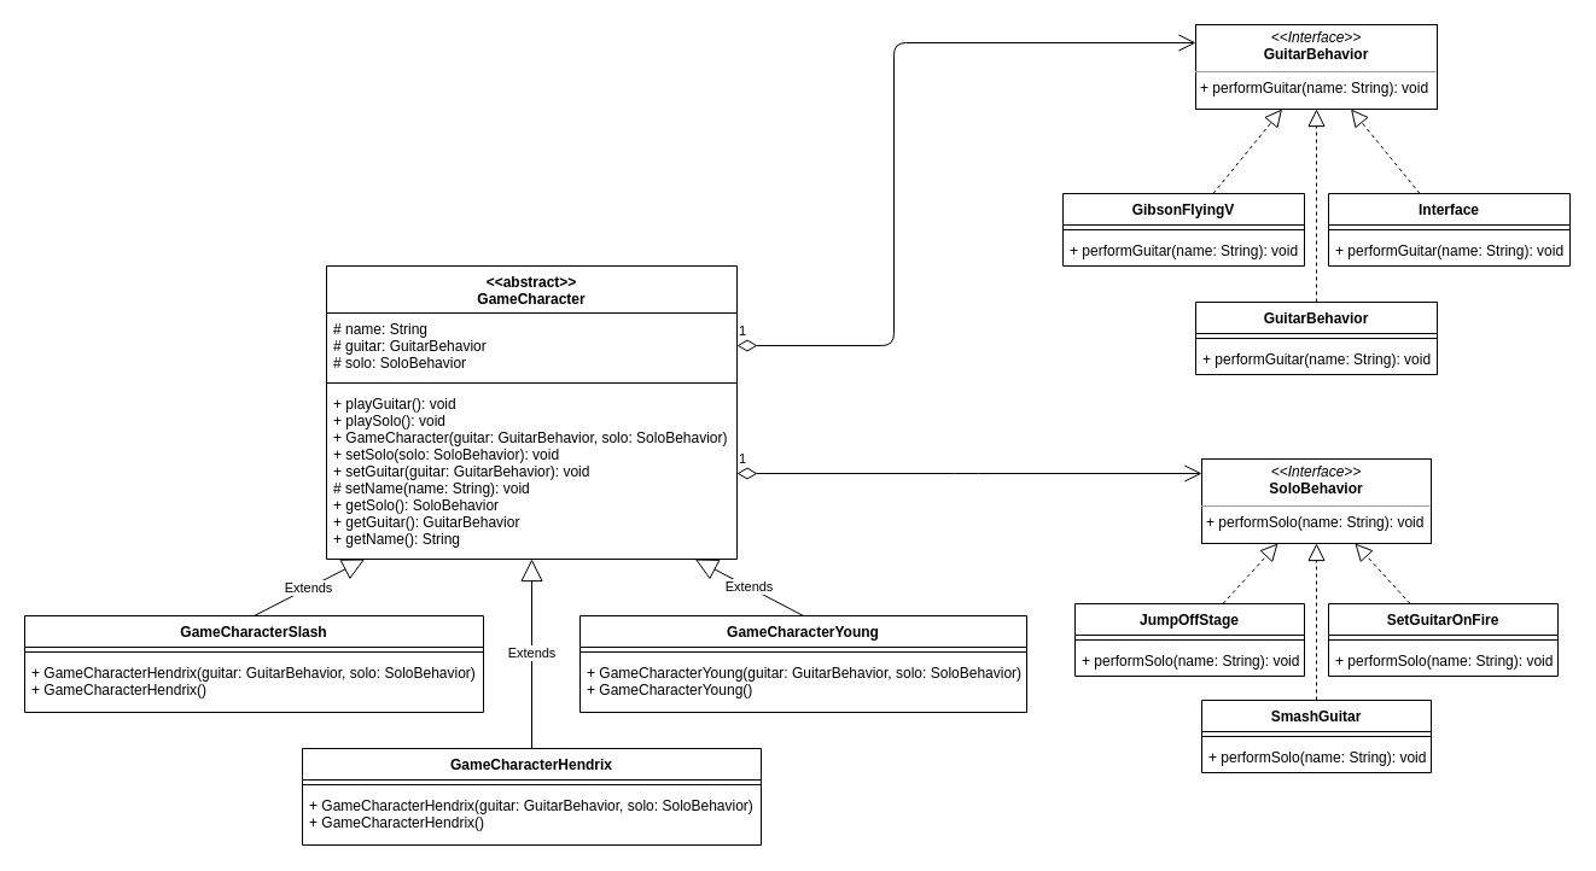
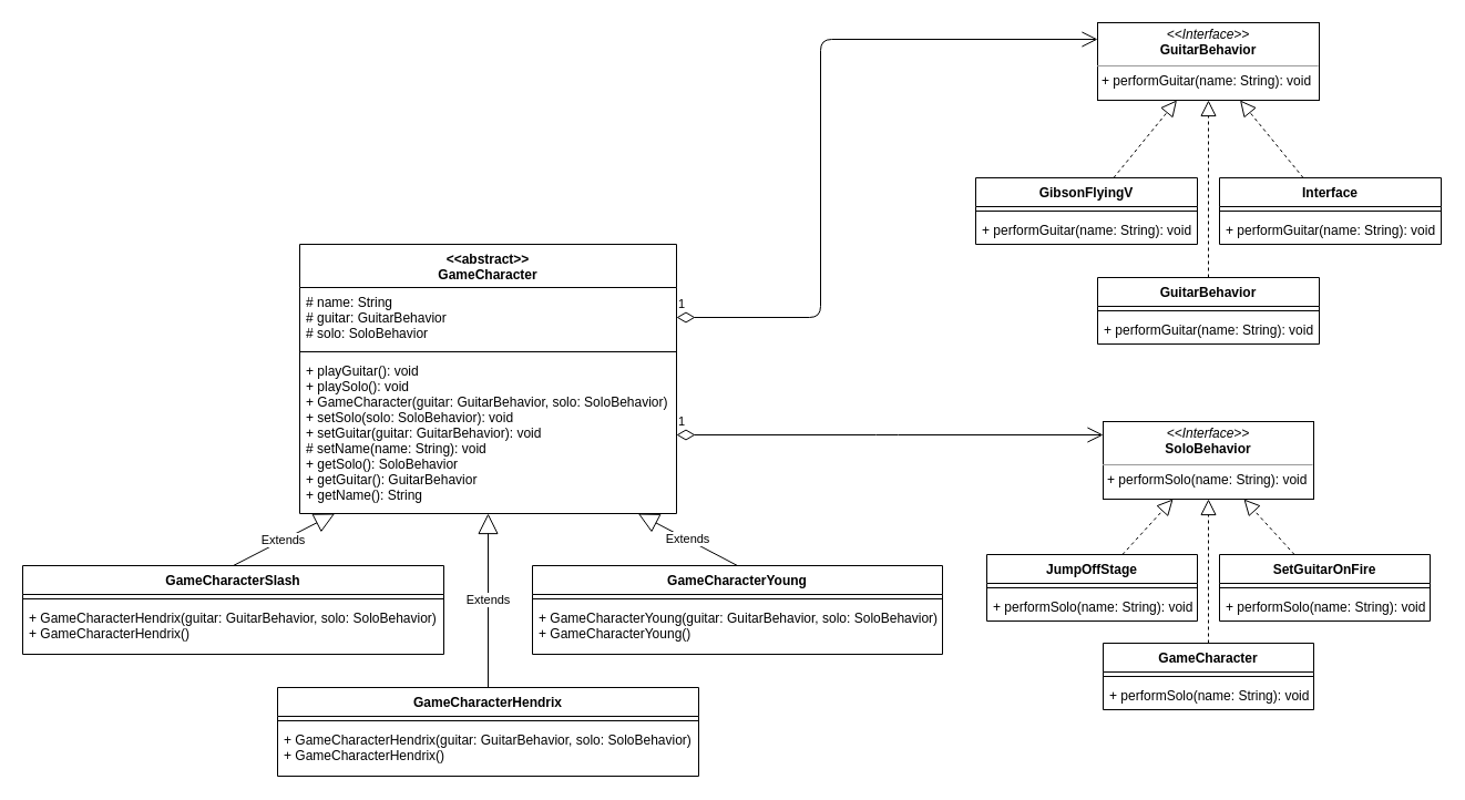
- <mxCell id="41" value="SmashGuitar" style="swimlane;fontStyle=1;align=center;verticalAlign=top;childLayout=stackLayout;horizontal=1;startSize=26;horizontalStack=0;resizeParent=1;resizeParentMax=0;resizeLast=0;collapsible=1;marginBottom=0;" parent="1" vertex="1"><mxGeometry x="995" y="580" width="190" height="60" as="geometry" /></mxCell>
+ <mxCell id="41" value="GameCharacter" style="swimlane;fontStyle=1;align=center;verticalAlign=top;childLayout=stackLayout;horizontal=1;startSize=26;horizontalStack=0;resizeParent=1;resizeParentMax=0;resizeLast=0;collapsible=1;marginBottom=0;" parent="1" vertex="1"><mxGeometry x="995" y="580" width="190" height="60" as="geometry" /></mxCell>
